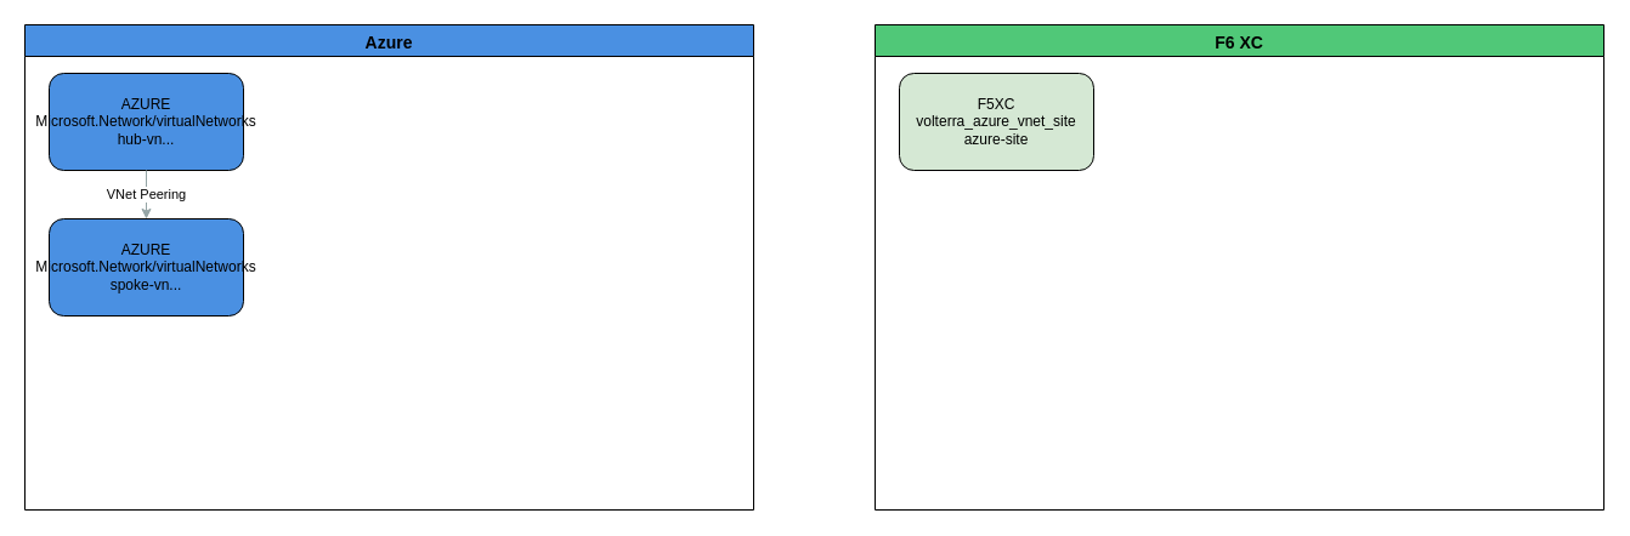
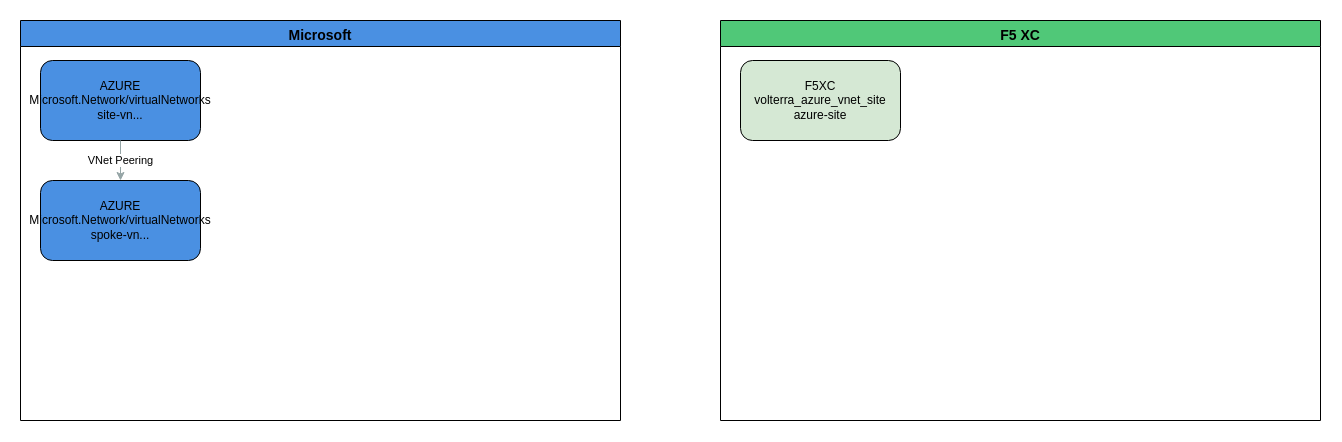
- <mxCell id="2" value="Azure" style="swimlane;fontStyle=1;align=center;verticalAlign=top;childLayout=stackLayout;horizontal=1;startSize=26;horizontalStack=0;resizeParent=1;resizeParentMax=0;resizeLast=0;collapsible=1;marginBottom=0;fillColor=#4A90E2;strokeColor=#000000;fontSize=14;fontColor=#000000;" vertex="1" parent="1"><mxGeometry as="geometry" x="20" y="20" width="600" height="400" /></mxCell>
+ <mxCell id="2" value="Microsoft" style="swimlane;fontStyle=1;align=center;verticalAlign=top;childLayout=stackLayout;horizontal=1;startSize=26;horizontalStack=0;resizeParent=1;resizeParentMax=0;resizeLast=0;collapsible=1;marginBottom=0;fillColor=#4A90E2;strokeColor=#000000;fontSize=14;fontColor=#000000;" vertex="1" parent="1"><mxGeometry as="geometry" x="20" y="20" width="600" height="400" /></mxCell>
- <mxCell id="5" value="F6 XC" style="swimlane;fontStyle=1;align=center;verticalAlign=top;childLayout=stackLayout;horizontal=1;startSize=26;horizontalStack=0;resizeParent=1;resizeParentMax=0;resizeLast=0;collapsible=1;marginBottom=0;fillColor=#50C878;strokeColor=#000000;fontSize=14;fontColor=#000000;" vertex="1" parent="1"><mxGeometry as="geometry" x="720" y="20" width="600" height="400" /></mxCell>
+ <mxCell id="5" value="F5 XC" style="swimlane;fontStyle=1;align=center;verticalAlign=top;childLayout=stackLayout;horizontal=1;startSize=26;horizontalStack=0;resizeParent=1;resizeParentMax=0;resizeLast=0;collapsible=1;marginBottom=0;fillColor=#50C878;strokeColor=#000000;fontSize=14;fontColor=#000000;" vertex="1" parent="1"><mxGeometry as="geometry" x="720" y="20" width="600" height="400" /></mxCell>
- <mxCell id="3" value="AZURE Microsoft.Network/virtualNetworks hub-vn..." style="rounded=1;whiteSpace=wrap;html=1;fillColor=#4A90E2;strokeColor=#000000;" vertex="1" parent="2"><mxGeometry as="geometry" x="20" y="40" width="160" height="80" /></mxCell>
+ <mxCell id="3" value="AZURE Microsoft.Network/virtualNetworks site-vn..." style="rounded=1;whiteSpace=wrap;html=1;fillColor=#4A90E2;strokeColor=#000000;" vertex="1" parent="2"><mxGeometry as="geometry" x="20" y="40" width="160" height="80" /></mxCell>
